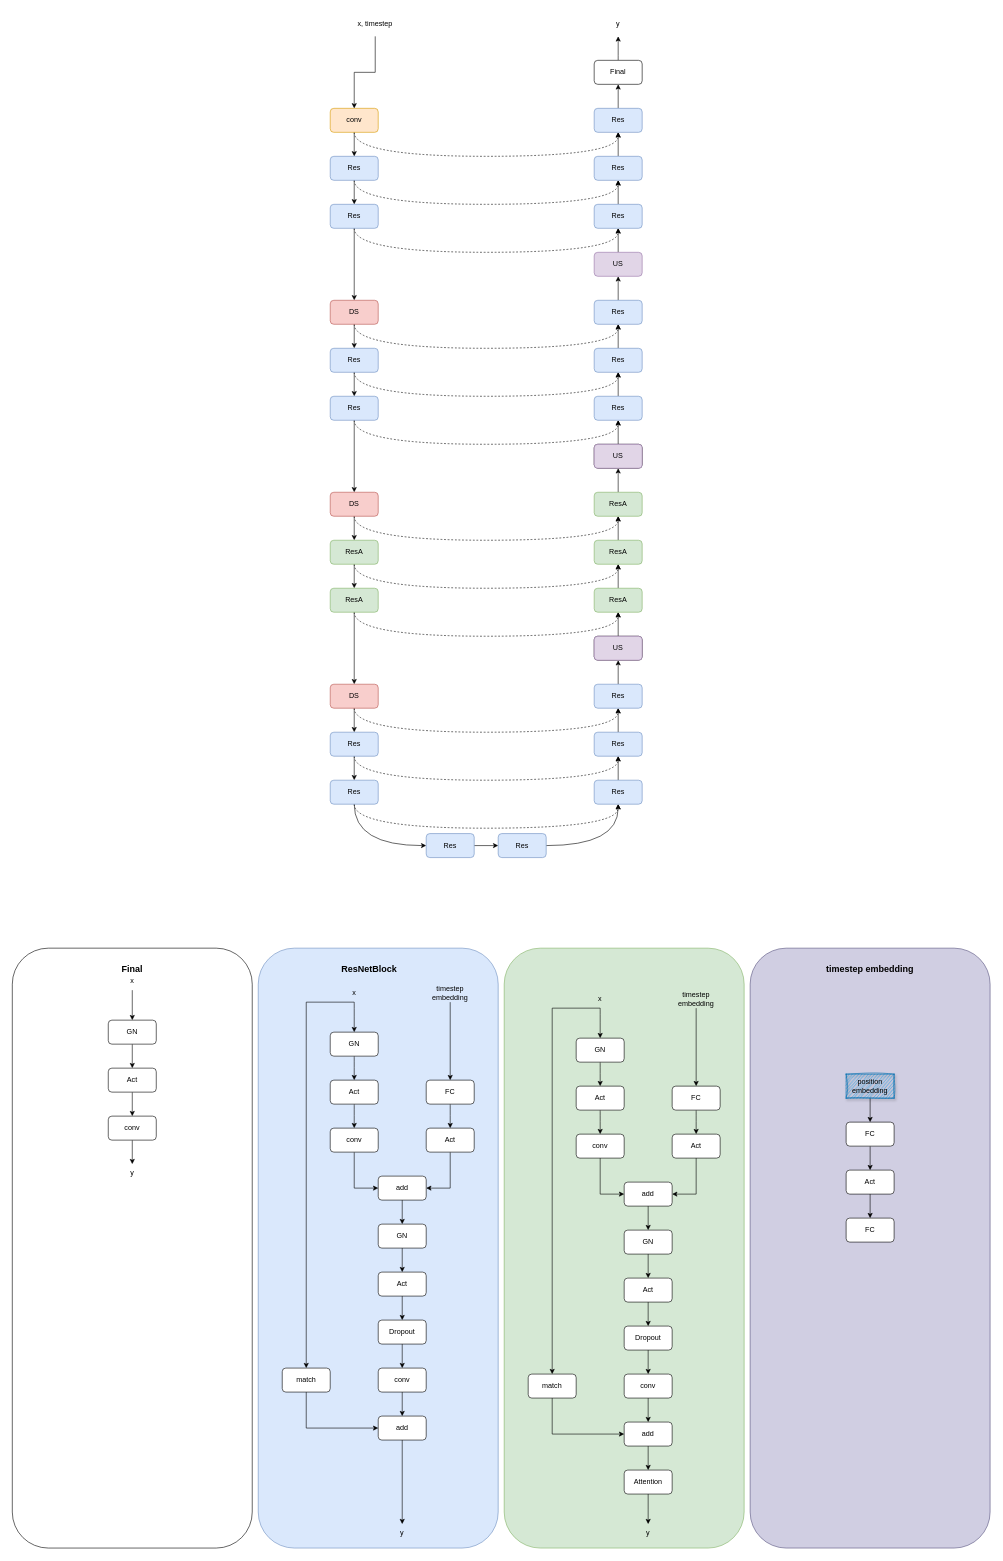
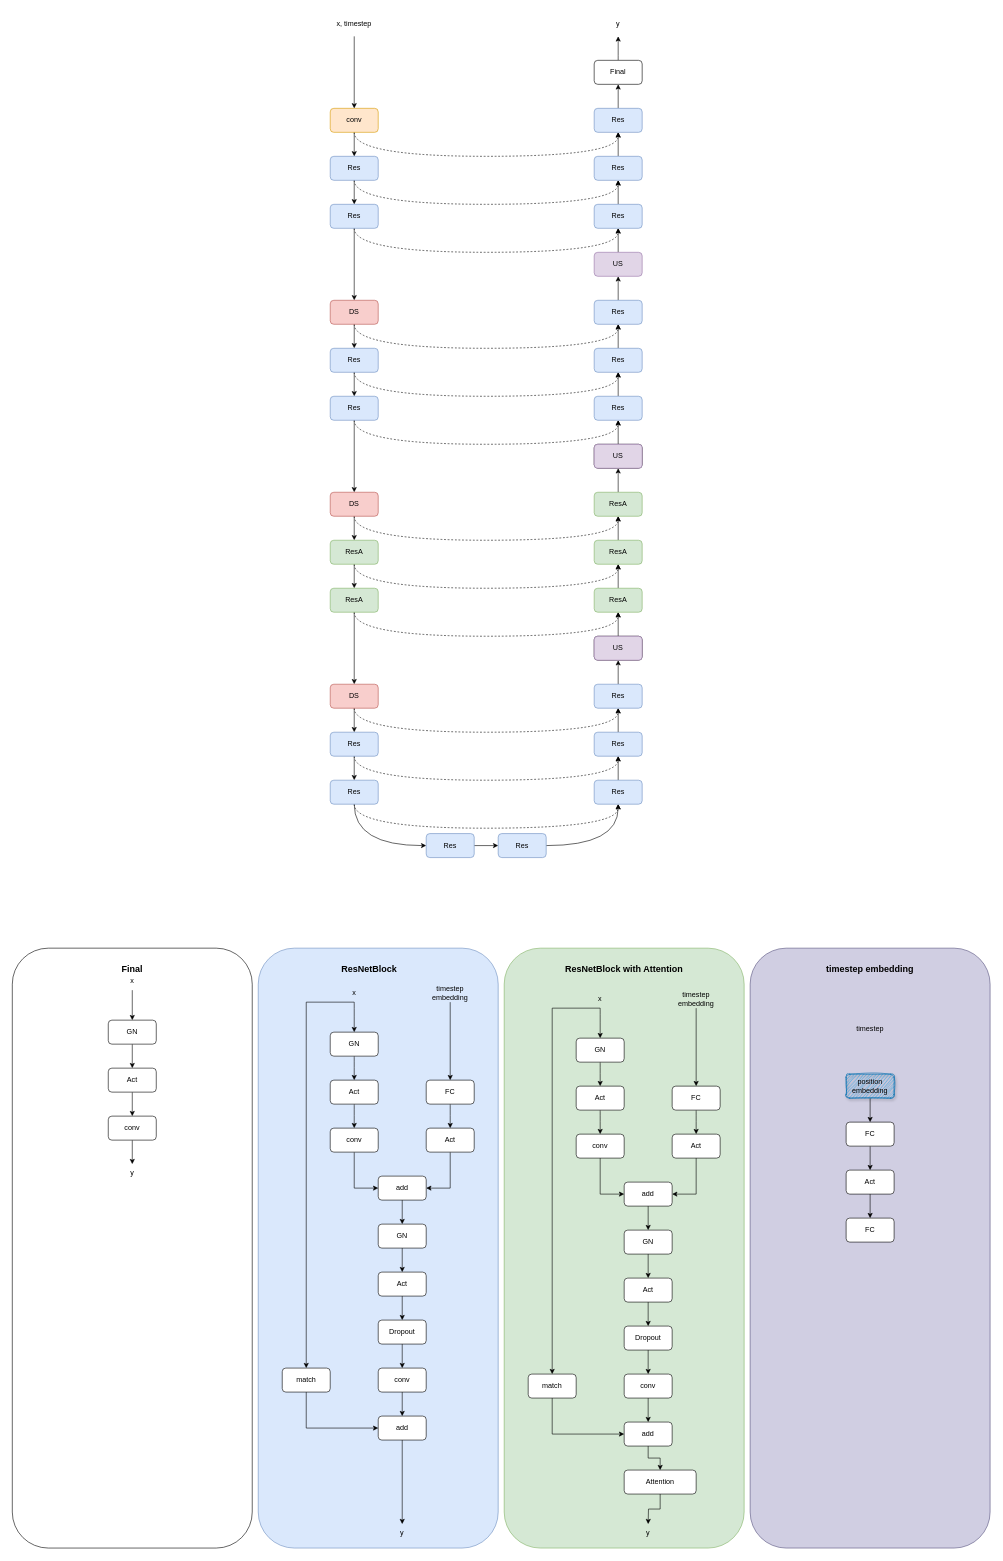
- <mxCell id="79" value="x, timestep" style="rounded=0;whiteSpace=wrap;html=1;strokeColor=none;fillColor=none;" parent="1" vertex="1"><mxGeometry x="585" y="20" width="80" height="40" as="geometry" /></mxCell>
+ <mxCell id="79" value="x, timestep" style="rounded=0;whiteSpace=wrap;html=1;strokeColor=none;fillColor=none;" parent="1" vertex="1"><mxGeometry x="550" y="20" width="80" height="40" as="geometry" /></mxCell>
+ <mxCell id="164" value="&lt;b style=&quot;font-size: 15px;&quot;&gt;ResNetBlock with Attention&lt;/b&gt;" style="text;html=1;strokeColor=none;fillColor=none;align=center;verticalAlign=middle;whiteSpace=wrap;rounded=0;" parent="1" vertex="1"><mxGeometry x="935" y="1600" width="210" height="30" as="geometry" /></mxCell>
+ <mxCell id="154" value="timestep" style="text;html=1;strokeColor=none;fillColor=none;align=center;verticalAlign=middle;whiteSpace=wrap;rounded=0;" parent="1" vertex="1"><mxGeometry x="1420" y="1700" width="60" height="30" as="geometry" /></mxCell>
- <mxCell id="156" value="&lt;font color=&quot;#000000&quot;&gt;position embedding&lt;/font&gt;" style="whiteSpace=wrap;html=1;fillColor=#1ba1e2;strokeColor=#006EAF;glass=0;shadow=1;sketch=1;curveFitting=1;jiggle=2;fontColor=#ffffff;rounded=0;" parent="1" vertex="1"><mxGeometry x="1410" y="1790" width="80" height="40" as="geometry" /></mxCell>
+ <mxCell id="156" value="&lt;font color=&quot;#000000&quot;&gt;position embedding&lt;/font&gt;" style="rounded=1;whiteSpace=wrap;html=1;fillColor=#1ba1e2;strokeColor=#006EAF;glass=0;shadow=1;sketch=1;curveFitting=1;jiggle=2;fontColor=#ffffff;" parent="1" vertex="1"><mxGeometry x="1410" y="1790" width="80" height="40" as="geometry" /></mxCell>
- <mxCell id="141" value="Attention" style="rounded=1;whiteSpace=wrap;html=1;" parent="1" vertex="1"><mxGeometry x="1040" y="2450" width="80" height="40" as="geometry" /></mxCell>
+ <mxCell id="141" value="Attention" style="rounded=1;whiteSpace=wrap;html=1;" parent="1" vertex="1"><mxGeometry x="1040" y="2450" width="120" height="40" as="geometry" /></mxCell>
